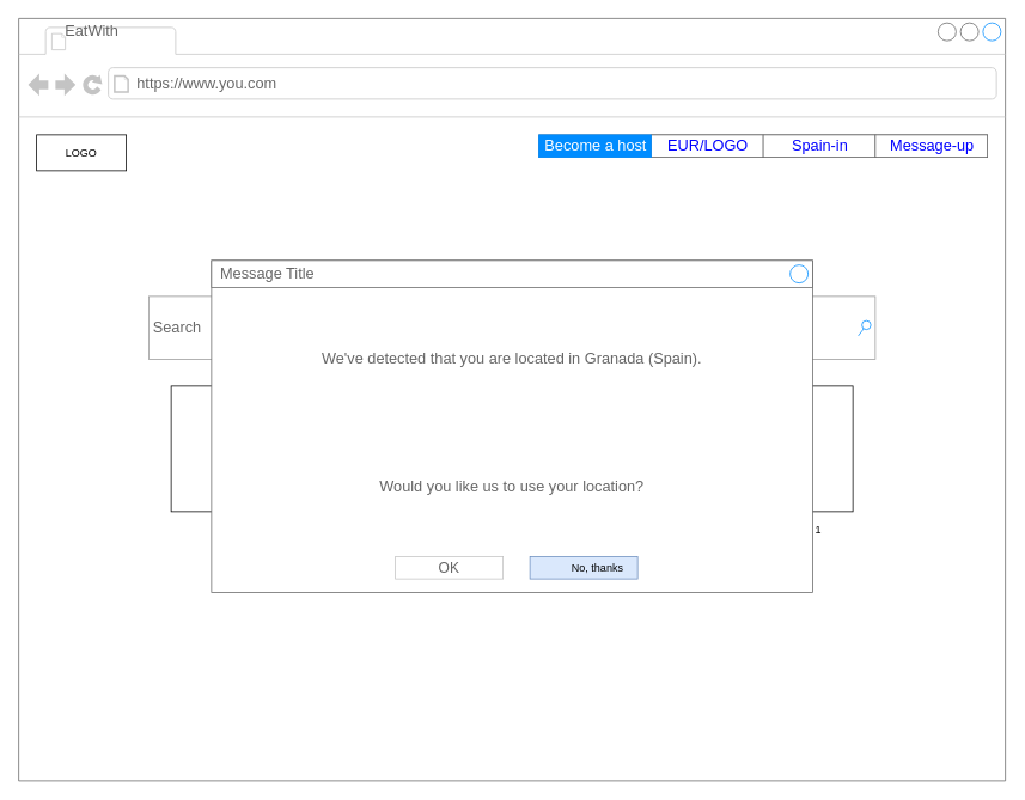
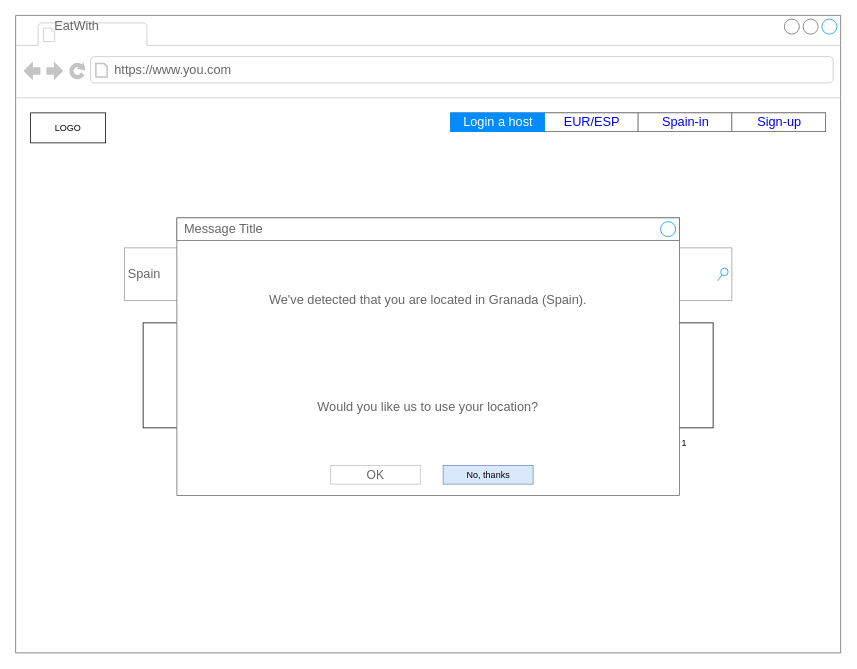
- <mxCell id="13" value="Become a host" style="strokeWidth=1;shadow=0;dashed=0;align=center;html=1;shape=mxgraph.mockup.text.rrect;rSize=0;fontSize=17;fontColor=#ffffff;fillColor=#008cff;strokeColor=#008cff;" vertex="1" parent="9"><mxGeometry width="125" height="25" as="geometry" /></mxCell>
+ <mxCell id="13" value="Login a host" style="strokeWidth=1;shadow=0;dashed=0;align=center;html=1;shape=mxgraph.mockup.text.rrect;rSize=0;fontSize=17;fontColor=#ffffff;fillColor=#008cff;strokeColor=#008cff;" vertex="1" parent="9"><mxGeometry width="125" height="25" as="geometry" /></mxCell>
- <mxCell id="10" value="EUR/LOGO" style="strokeColor=inherit;fillColor=inherit;gradientColor=inherit;strokeWidth=1;shadow=0;dashed=0;align=center;html=1;shape=mxgraph.mockup.text.rrect;rSize=0;fontSize=17;fontColor=#0000ff;" vertex="1" parent="9"><mxGeometry x="125" width="125" height="25" as="geometry" /></mxCell>
+ <mxCell id="10" value="EUR/ESP" style="strokeColor=inherit;fillColor=inherit;gradientColor=inherit;strokeWidth=1;shadow=0;dashed=0;align=center;html=1;shape=mxgraph.mockup.text.rrect;rSize=0;fontSize=17;fontColor=#0000ff;" vertex="1" parent="9"><mxGeometry x="125" width="125" height="25" as="geometry" /></mxCell>
- <mxCell id="12" value="Message-up" style="strokeColor=inherit;fillColor=inherit;gradientColor=inherit;strokeWidth=1;shadow=0;dashed=0;align=center;html=1;shape=mxgraph.mockup.text.rrect;rSize=0;fontSize=17;fontColor=#0000ff;" vertex="1" parent="9"><mxGeometry x="375" width="125" height="25" as="geometry" /></mxCell>
+ <mxCell id="12" value="Sign-up" style="strokeColor=inherit;fillColor=inherit;gradientColor=inherit;strokeWidth=1;shadow=0;dashed=0;align=center;html=1;shape=mxgraph.mockup.text.rrect;rSize=0;fontSize=17;fontColor=#0000ff;" vertex="1" parent="9"><mxGeometry x="375" width="125" height="25" as="geometry" /></mxCell>
- <mxCell id="14" value="Search" style="strokeWidth=1;shadow=0;dashed=0;align=center;html=1;shape=mxgraph.mockup.forms.searchBox;strokeColor=#999999;mainText=;strokeColor2=#008cff;fontColor=#666666;fontSize=17;align=left;spacingLeft=3;" vertex="1" parent="5"><mxGeometry x="145" y="310" width="810" height="70" as="geometry" /></mxCell>
+ <mxCell id="14" value="Spain" style="strokeWidth=1;shadow=0;dashed=0;align=center;html=1;shape=mxgraph.mockup.forms.searchBox;strokeColor=#999999;mainText=;strokeColor2=#008cff;fontColor=#666666;fontSize=17;align=left;spacingLeft=3;" vertex="1" parent="5"><mxGeometry x="145" y="310" width="810" height="70" as="geometry" /></mxCell>
- <mxCell id="28" value="No, thanks" style="text;html=1;strokeColor=none;fillColor=none;align=center;verticalAlign=middle;whiteSpace=wrap;rounded=0;" vertex="1" parent="23"><mxGeometry x="392.5" y="332.5" width="75" height="20" as="geometry" /></mxCell>
+ <mxCell id="28" value="No, thanks" style="text;html=1;strokeColor=none;fillColor=none;align=center;verticalAlign=middle;whiteSpace=wrap;rounded=0;" vertex="1" parent="23"><mxGeometry x="377.5" y="332.5" width="75" height="20" as="geometry" /></mxCell>
